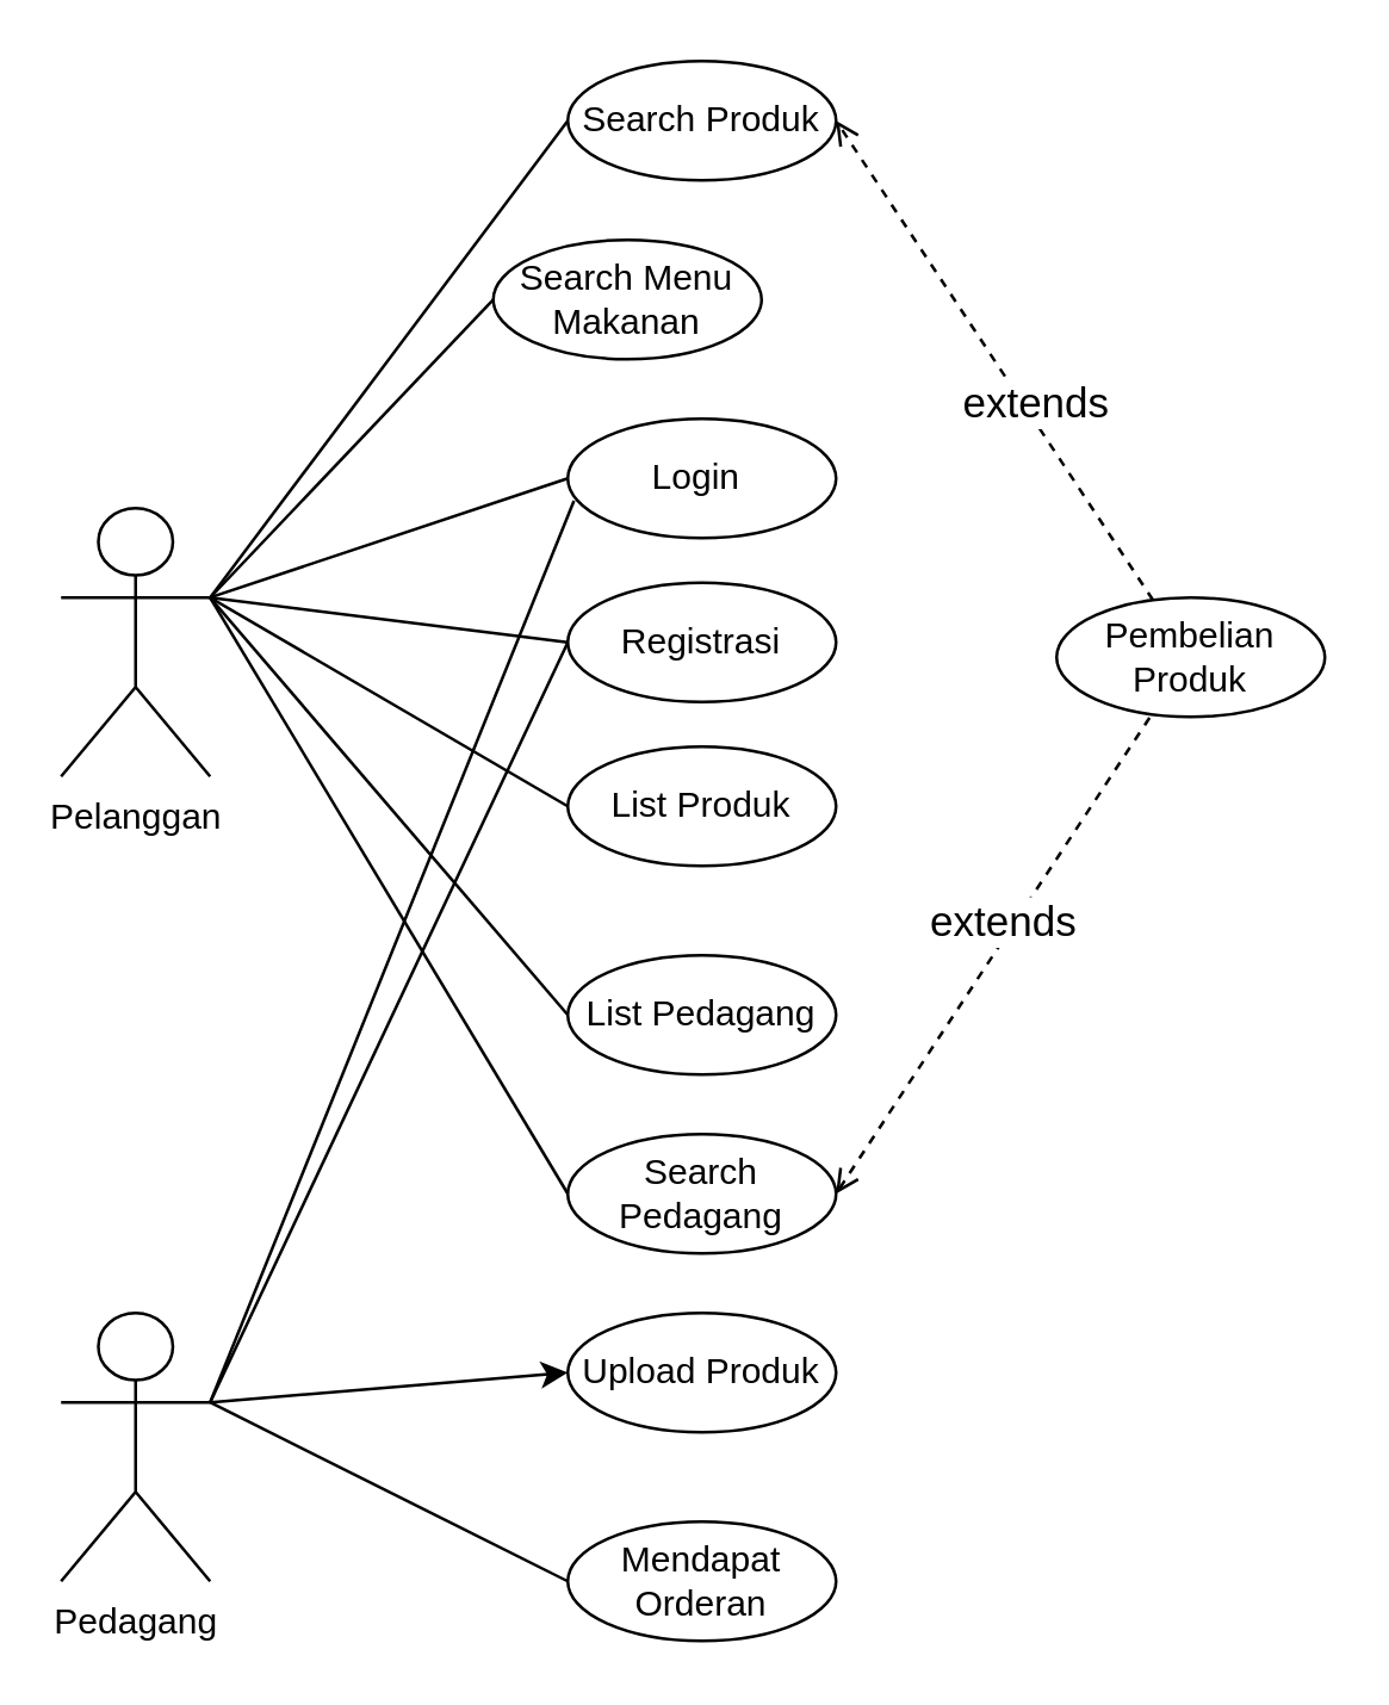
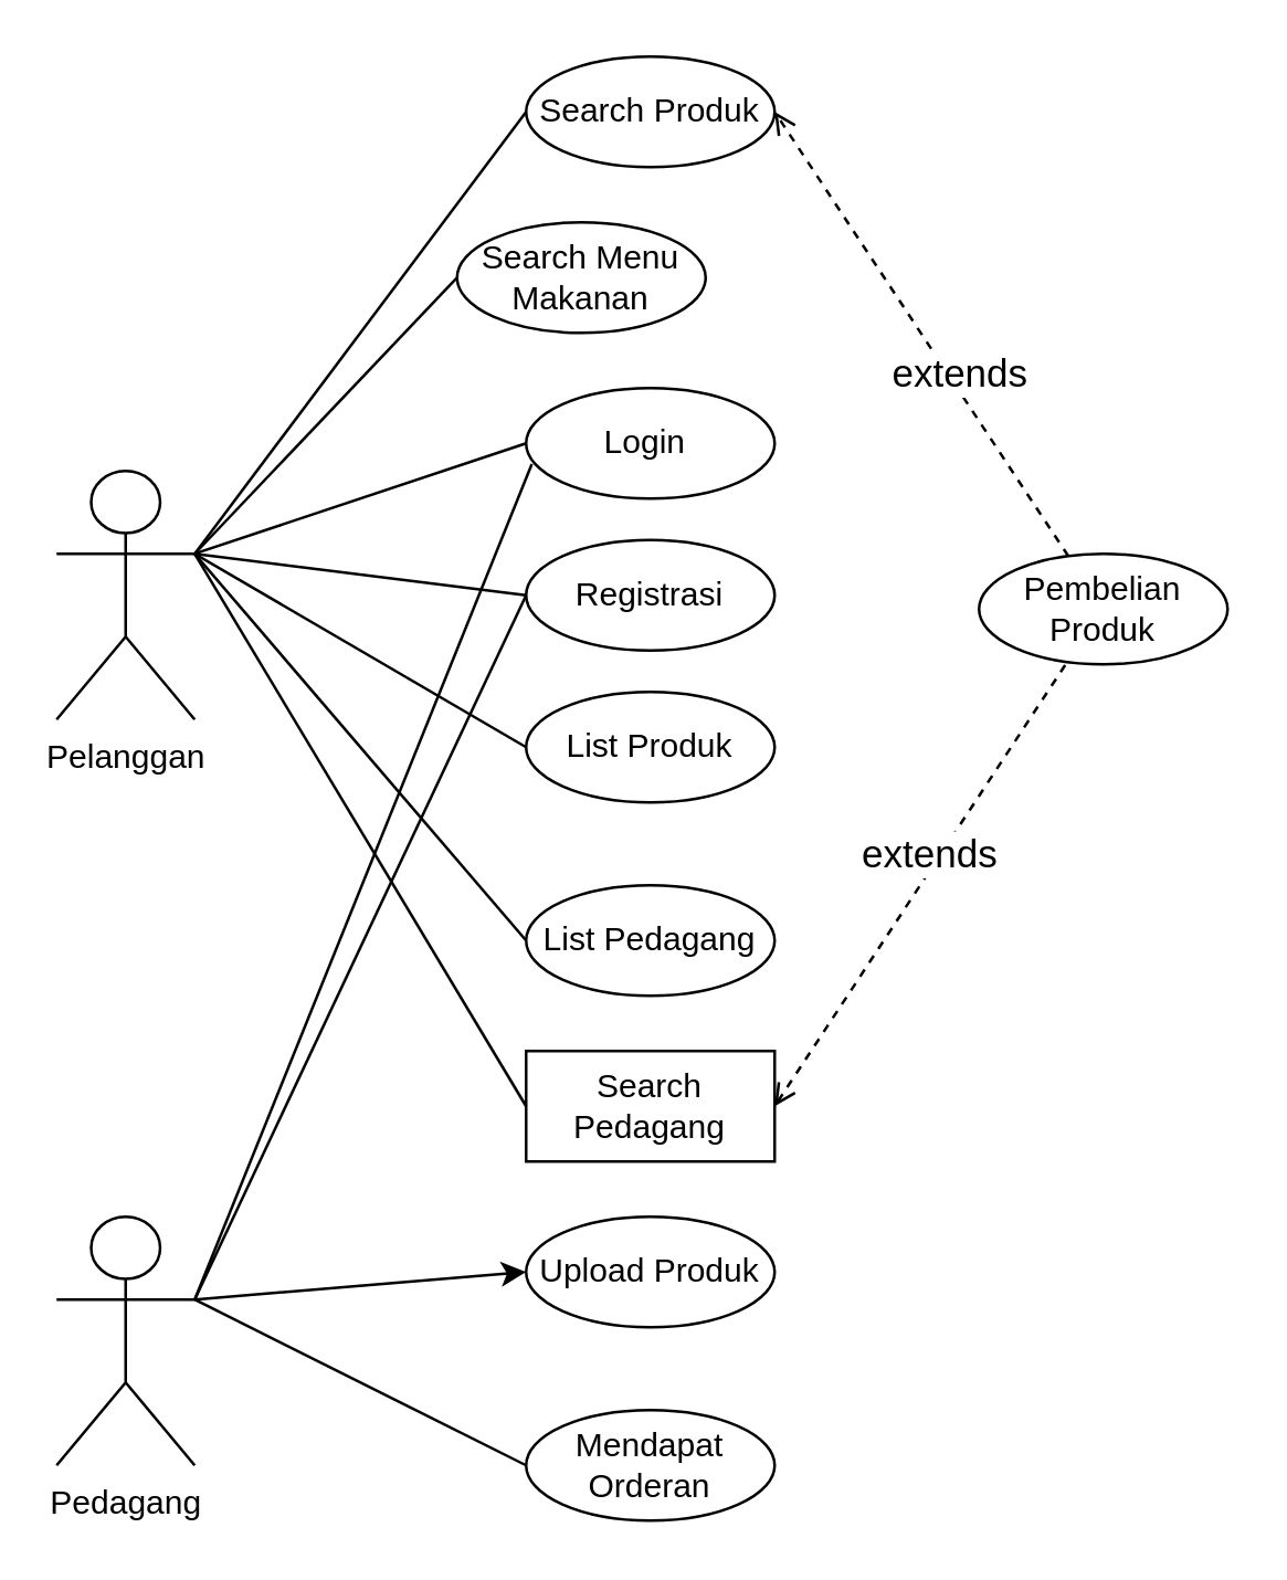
- <mxCell id="12" value="Search Pedagang" style="ellipse;whiteSpace=wrap;html=1;" parent="1" vertex="1"><mxGeometry x="190" y="380" width="90" height="40" as="geometry" /></mxCell>
+ <mxCell id="12" value="Search Pedagang" style="whiteSpace=wrap;html=1;rounded=0;" parent="1" vertex="1"><mxGeometry x="190" y="380" width="90" height="40" as="geometry" /></mxCell>
